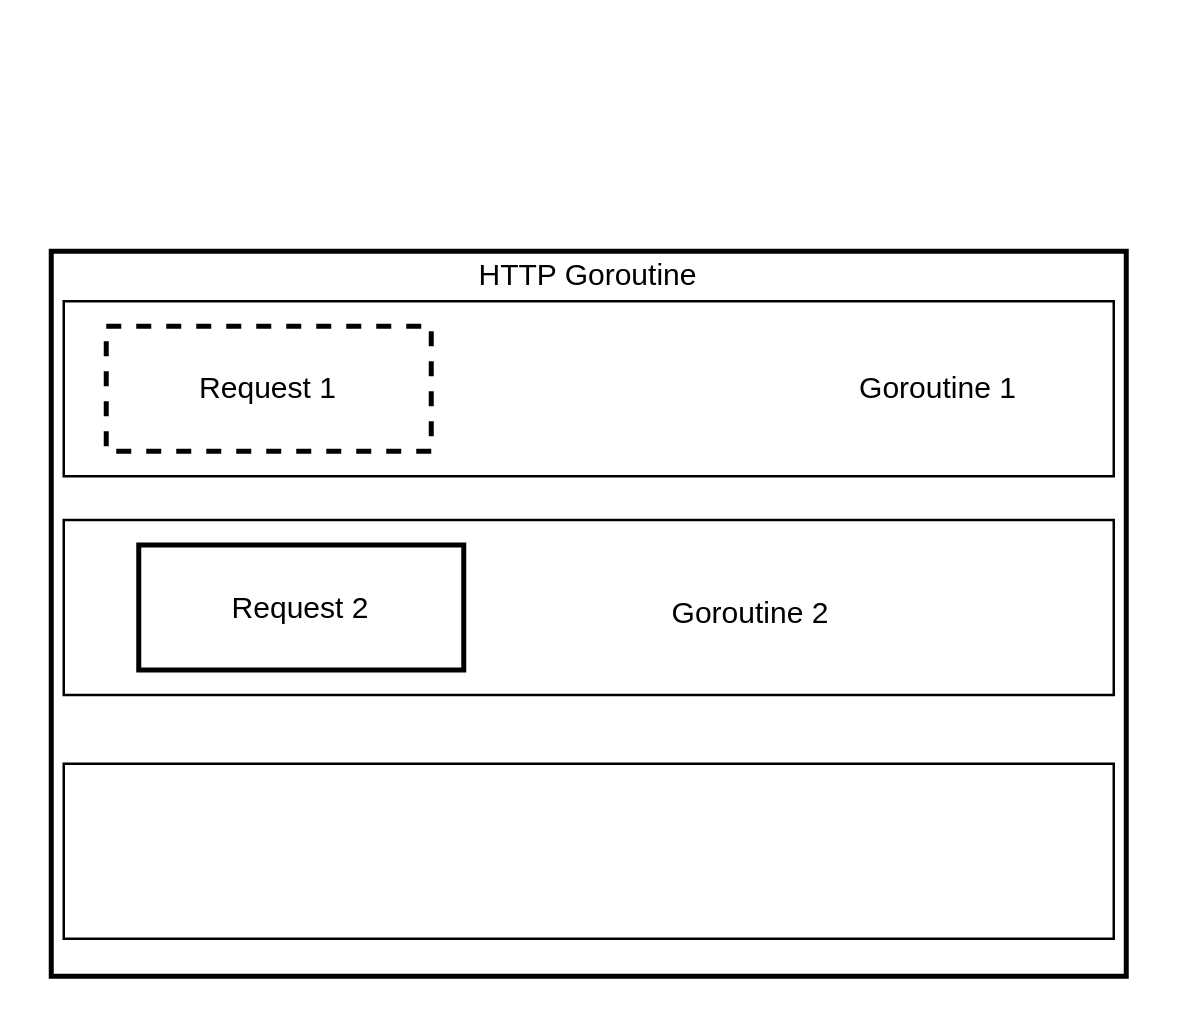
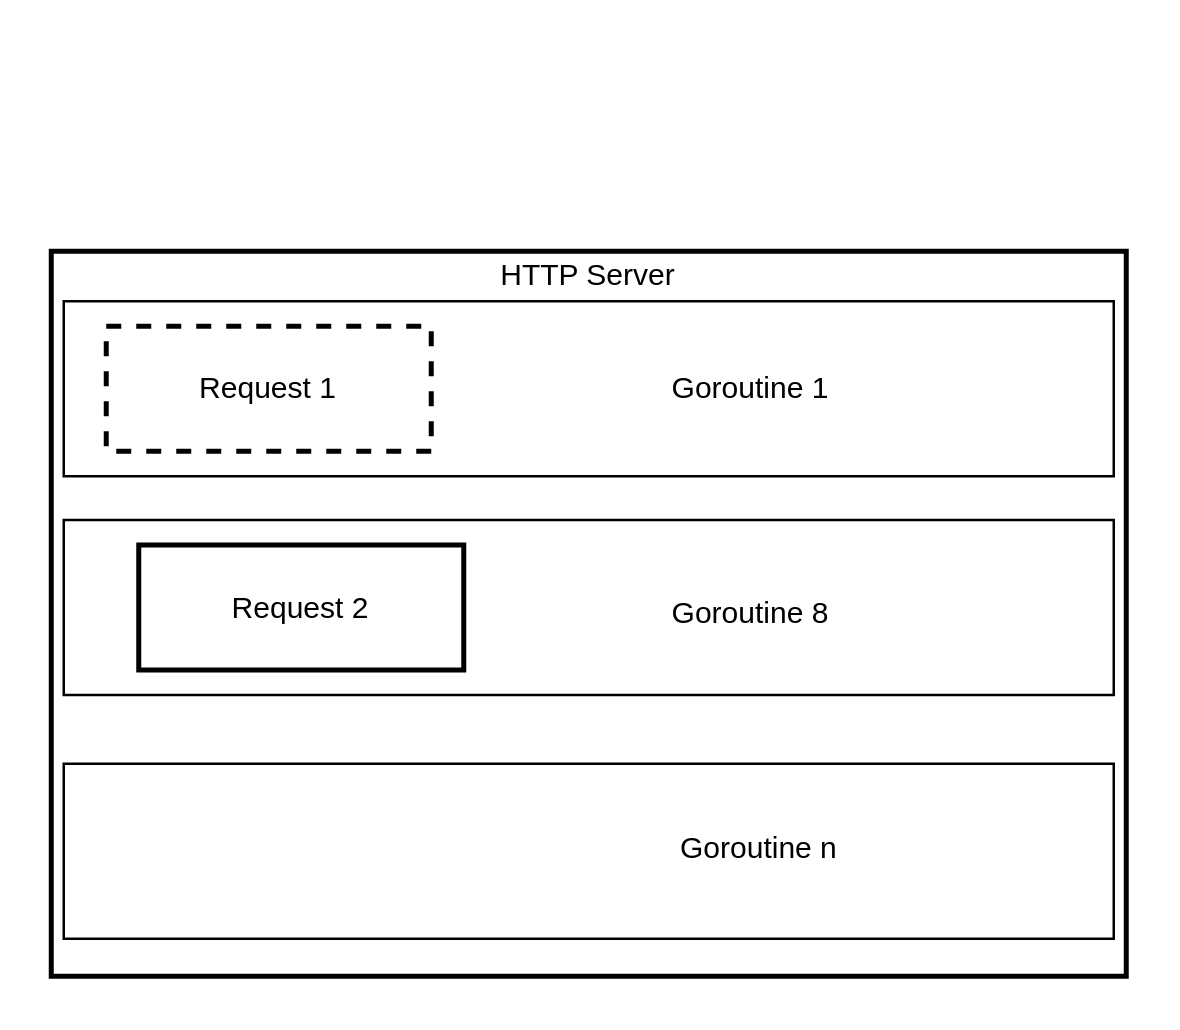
- <mxCell id="8" value="HTTP Goroutine" style="text;html=1;strokeColor=none;fillColor=none;align=center;verticalAlign=middle;whiteSpace=wrap;rounded=0;strokeWidth=2;" parent="1" vertex="1"><mxGeometry x="175" y="100" width="120" height="20" as="geometry" /></mxCell>
+ <mxCell id="8" value="HTTP Server" style="text;html=1;strokeColor=none;fillColor=none;align=center;verticalAlign=middle;whiteSpace=wrap;rounded=0;strokeWidth=2;" parent="1" vertex="1"><mxGeometry x="175" y="100" width="120" height="20" as="geometry" /></mxCell>
- <mxCell id="10" value="Goroutine 1" style="text;html=1;strokeColor=none;fillColor=none;align=center;verticalAlign=middle;whiteSpace=wrap;rounded=0;" vertex="1" parent="1"><mxGeometry x="335" y="145" width="80" height="20" as="geometry" /></mxCell>
+ <mxCell id="10" value="Goroutine 1" style="text;html=1;strokeColor=none;fillColor=none;align=center;verticalAlign=middle;whiteSpace=wrap;rounded=0;" vertex="1" parent="1"><mxGeometry x="260" y="145" width="80" height="20" as="geometry" /></mxCell>
- <mxCell id="11" value="Goroutine 2" style="text;html=1;strokeColor=none;fillColor=none;align=center;verticalAlign=middle;whiteSpace=wrap;rounded=0;" vertex="1" parent="1"><mxGeometry x="260" y="235" width="80" height="20" as="geometry" /></mxCell>
+ <mxCell id="11" value="Goroutine 8" style="text;html=1;strokeColor=none;fillColor=none;align=center;verticalAlign=middle;whiteSpace=wrap;rounded=0;" vertex="1" parent="1"><mxGeometry x="260" y="235" width="80" height="20" as="geometry" /></mxCell>
+ <mxCell id="12" value="Goroutine n" style="text;html=1;" vertex="1" parent="1"><mxGeometry x="270" y="325" width="90" height="30" as="geometry" /></mxCell>
